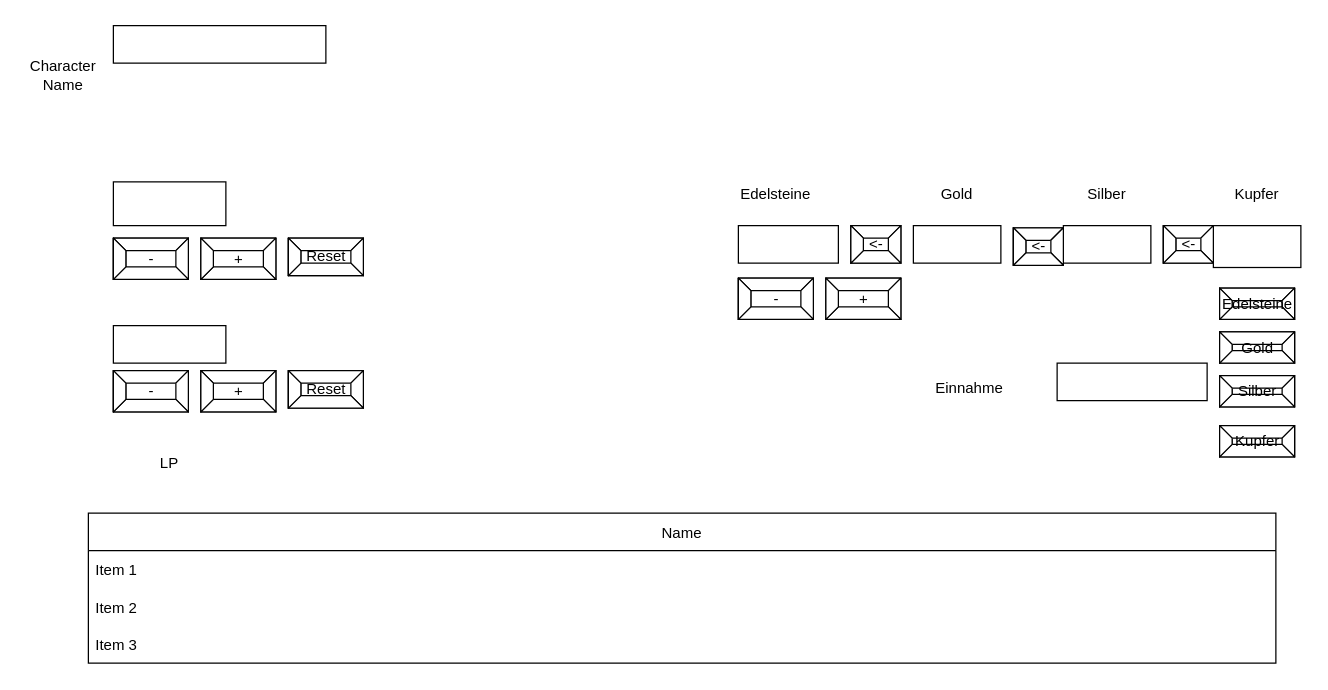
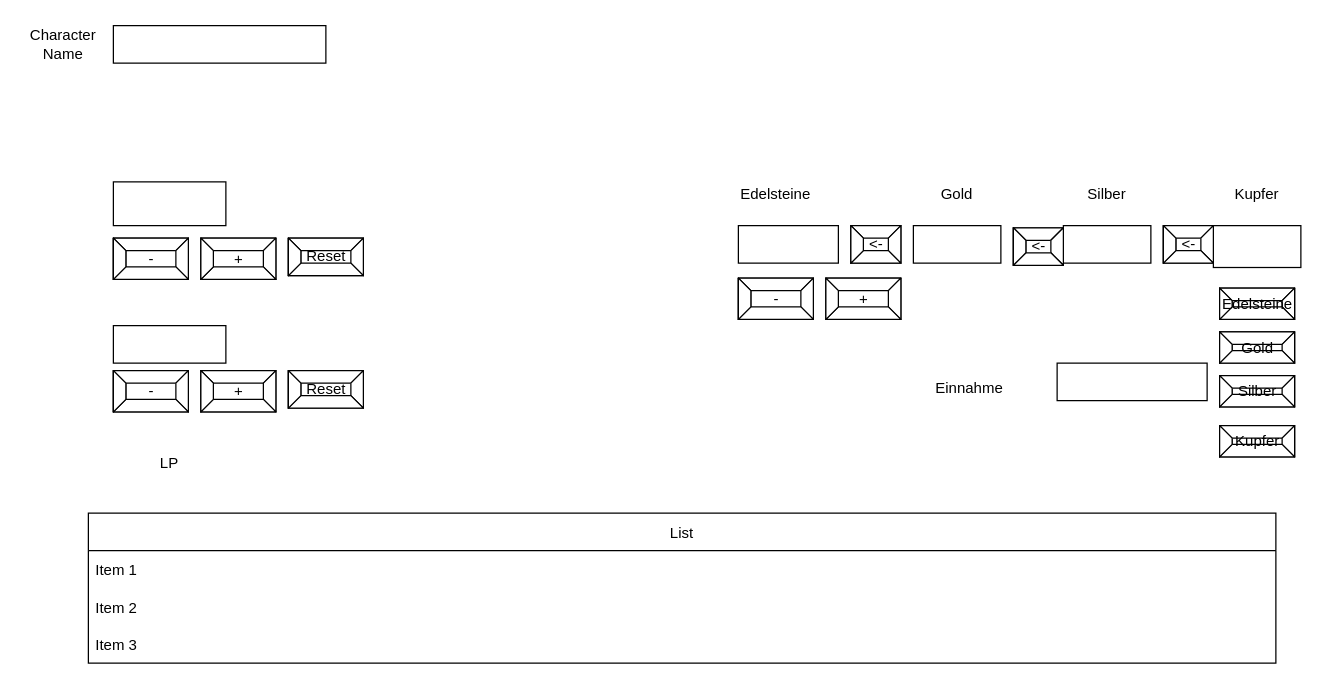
- <mxCell id="3" value="Character Name" style="text;html=1;strokeColor=none;fillColor=none;align=center;verticalAlign=middle;whiteSpace=wrap;rounded=0;" vertex="1" parent="1"><mxGeometry x="20" y="45" width="60" height="30" as="geometry" /></mxCell>
+ <mxCell id="3" value="Character Name" style="text;html=1;strokeColor=none;fillColor=none;align=center;verticalAlign=middle;whiteSpace=wrap;rounded=0;" vertex="1" parent="1"><mxGeometry x="20" y="20" width="60" height="30" as="geometry" /></mxCell>
- <mxCell id="30" value="Name" style="swimlane;fontStyle=0;childLayout=stackLayout;horizontal=1;startSize=30;horizontalStack=0;resizeParent=1;resizeParentMax=0;resizeLast=0;collapsible=1;marginBottom=0;" vertex="1" parent="1"><mxGeometry x="70" y="410" width="950" height="120" as="geometry" /></mxCell>
+ <mxCell id="30" value="List" style="swimlane;fontStyle=0;childLayout=stackLayout;horizontal=1;startSize=30;horizontalStack=0;resizeParent=1;resizeParentMax=0;resizeLast=0;collapsible=1;marginBottom=0;" vertex="1" parent="1"><mxGeometry x="70" y="410" width="950" height="120" as="geometry" /></mxCell>
